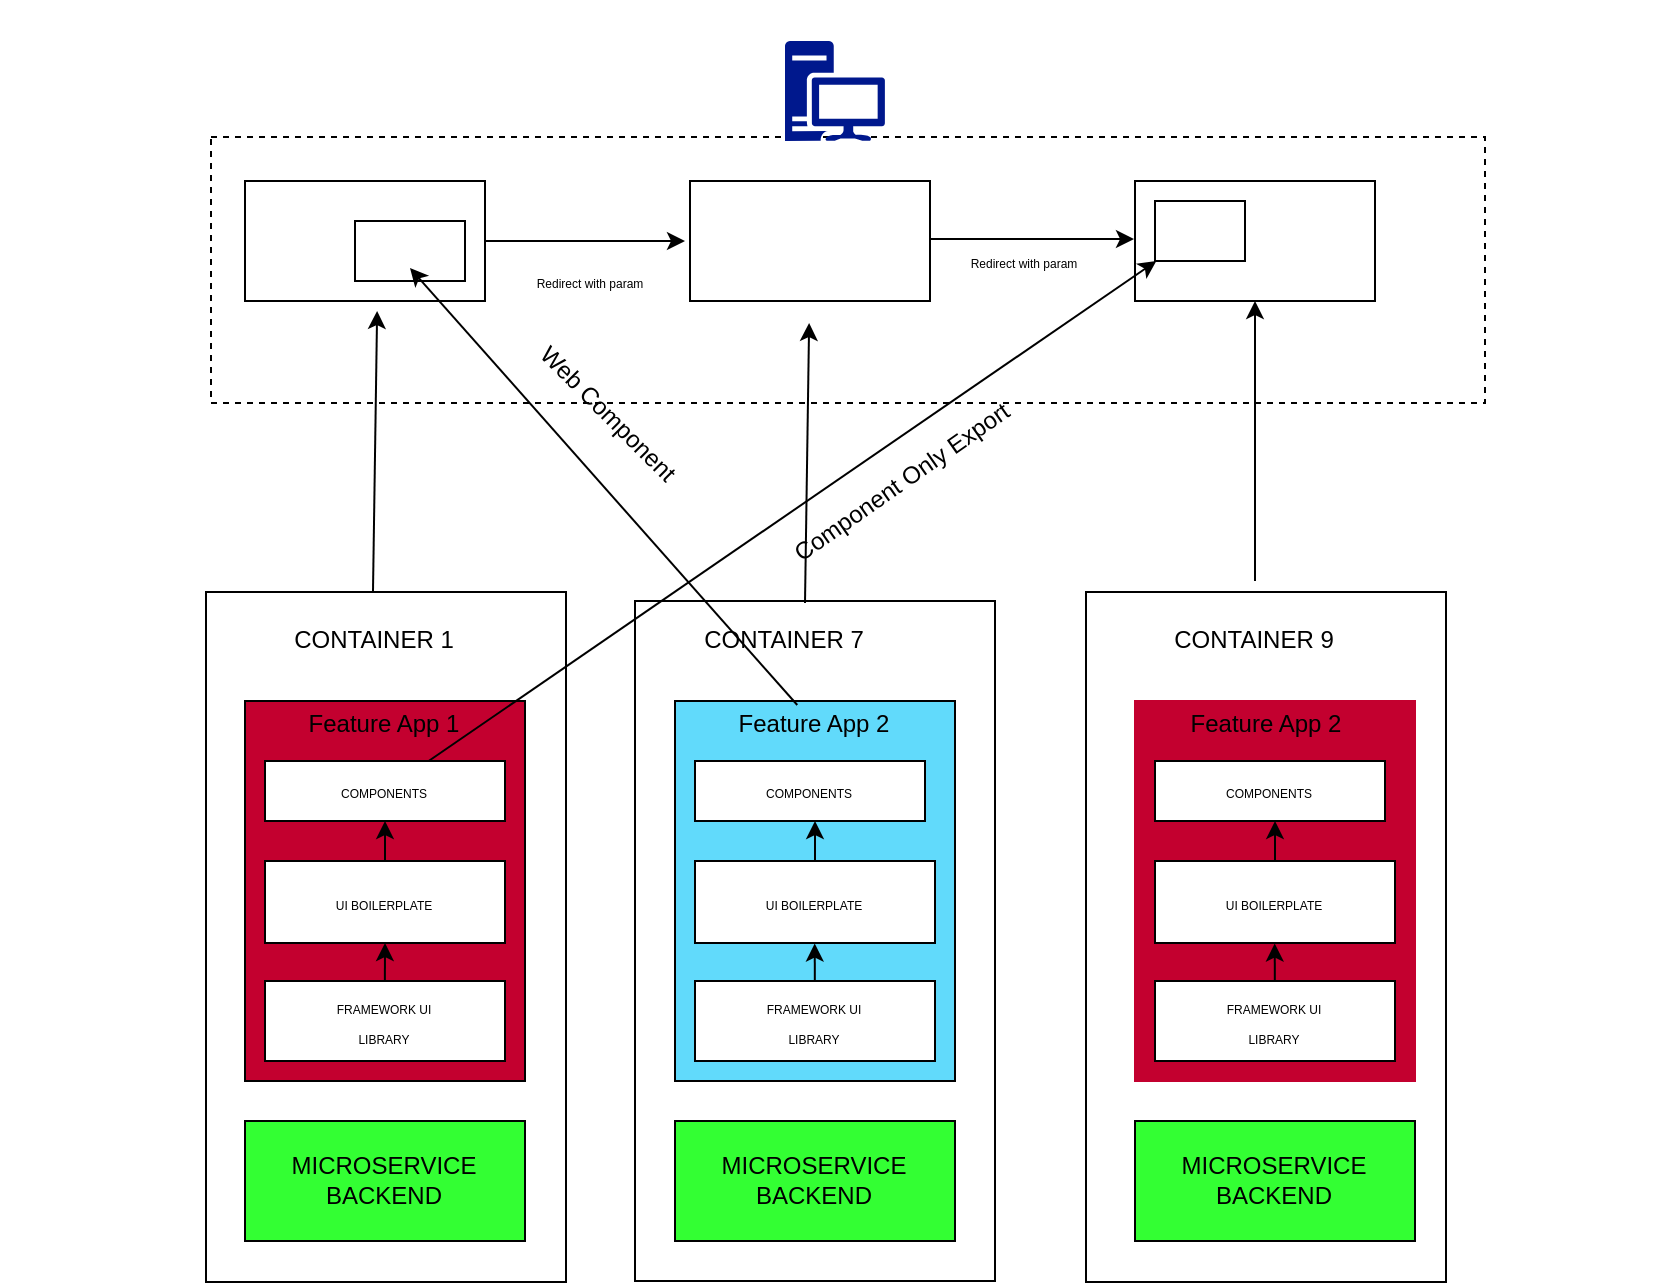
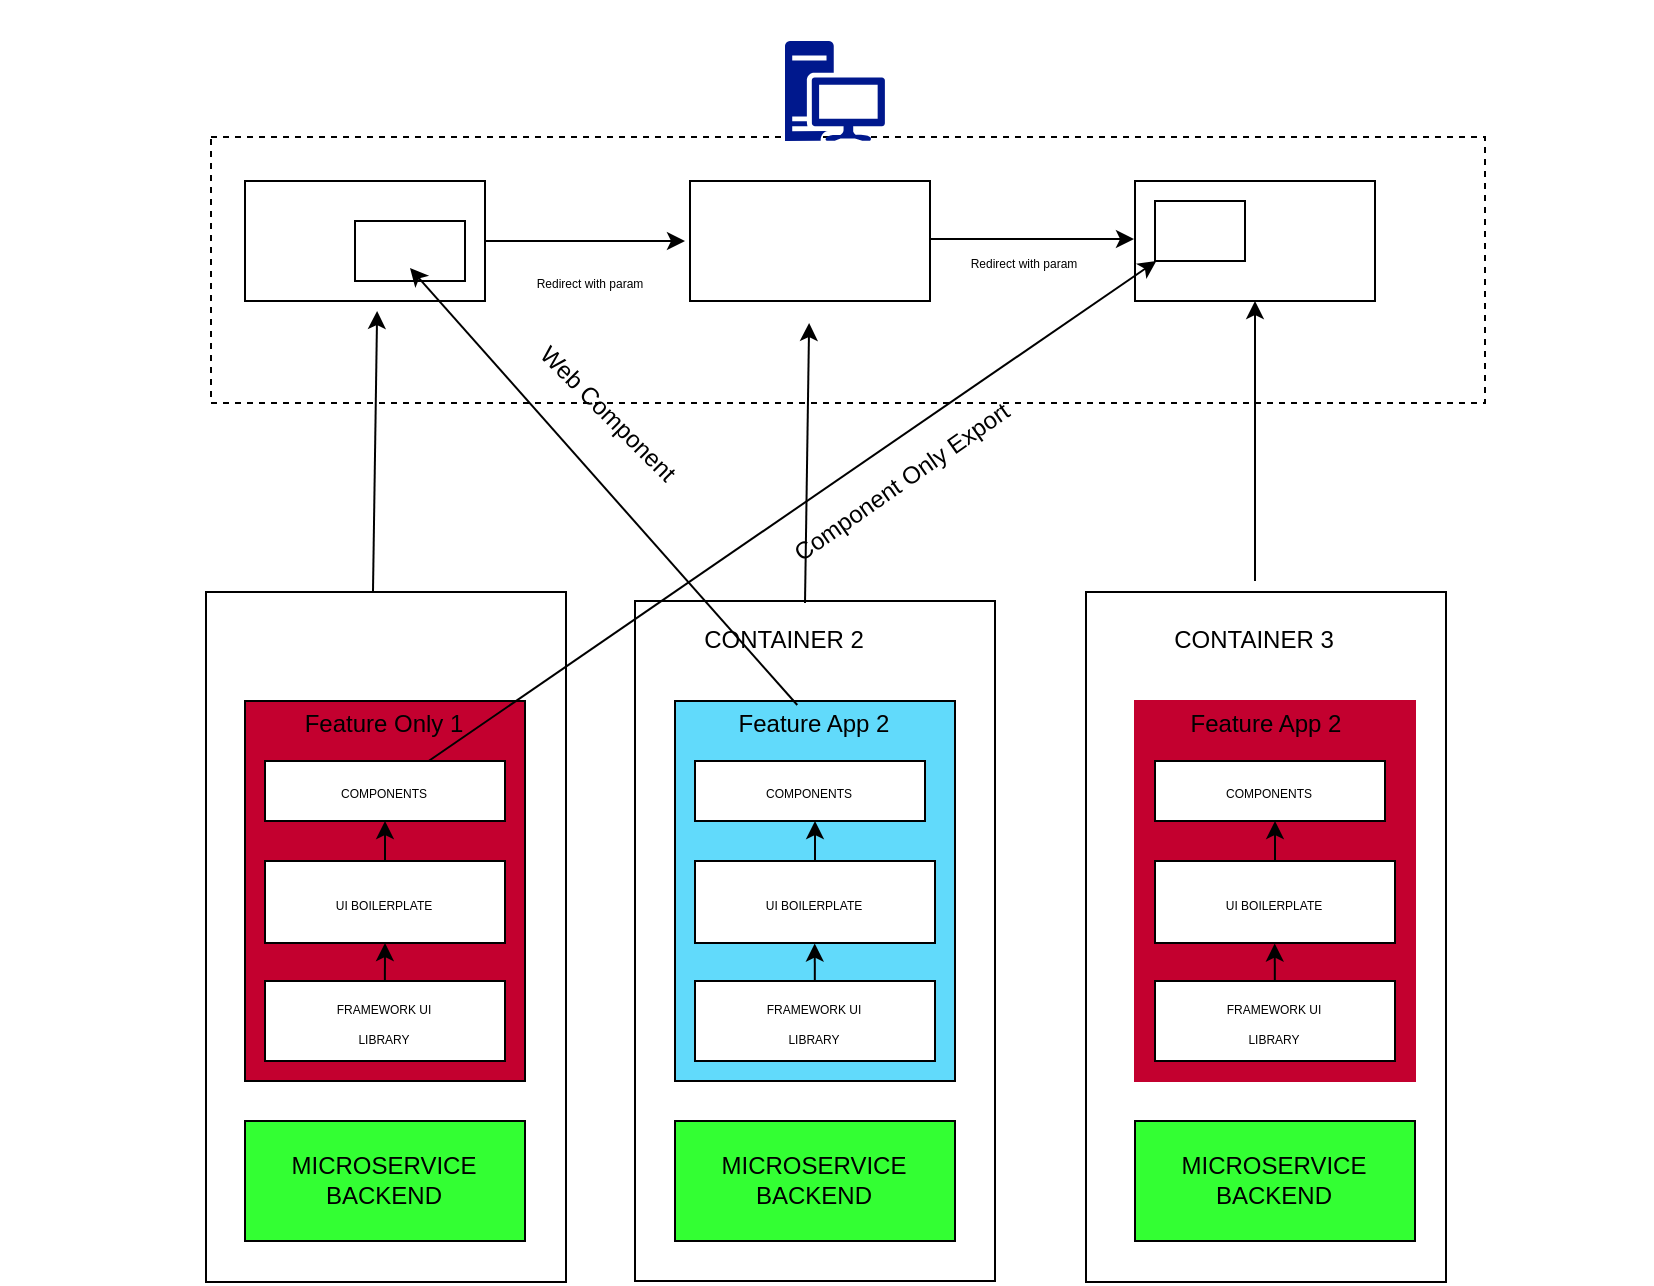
- <mxCell id="27" value="CONTAINER 1" style="text;html=1;strokeColor=none;fillColor=none;align=center;verticalAlign=middle;whiteSpace=wrap;rounded=0;" parent="1" vertex="1"><mxGeometry x="142" y="310" width="90" height="20" as="geometry" /></mxCell>
- <mxCell id="29" value="CONTAINER 7" style="text;html=1;strokeColor=none;fillColor=none;align=center;verticalAlign=middle;whiteSpace=wrap;rounded=0;" parent="1" vertex="1"><mxGeometry x="347" y="310" width="90" height="20" as="geometry" /></mxCell>
+ <mxCell id="29" value="CONTAINER 2" style="text;html=1;strokeColor=none;fillColor=none;align=center;verticalAlign=middle;whiteSpace=wrap;rounded=0;" parent="1" vertex="1"><mxGeometry x="347" y="310" width="90" height="20" as="geometry" /></mxCell>
- <mxCell id="28" value="CONTAINER 9" style="text;html=1;strokeColor=none;fillColor=none;align=center;verticalAlign=middle;whiteSpace=wrap;rounded=0;" parent="1" vertex="1"><mxGeometry x="582" y="310" width="90" height="20" as="geometry" /></mxCell>
+ <mxCell id="28" value="CONTAINER 3" style="text;html=1;strokeColor=none;fillColor=none;align=center;verticalAlign=middle;whiteSpace=wrap;rounded=0;" parent="1" vertex="1"><mxGeometry x="582" y="310" width="90" height="20" as="geometry" /></mxCell>
- <mxCell id="30" value="Feature App 1" style="text;html=1;strokeColor=none;fillColor=none;align=center;verticalAlign=middle;whiteSpace=wrap;rounded=0;" parent="1" vertex="1"><mxGeometry x="132" y="352" width="120" height="20" as="geometry" /></mxCell>
+ <mxCell id="30" value="Feature Only 1" style="text;html=1;strokeColor=none;fillColor=none;align=center;verticalAlign=middle;whiteSpace=wrap;rounded=0;" parent="1" vertex="1"><mxGeometry x="132" y="352" width="120" height="20" as="geometry" /></mxCell>
